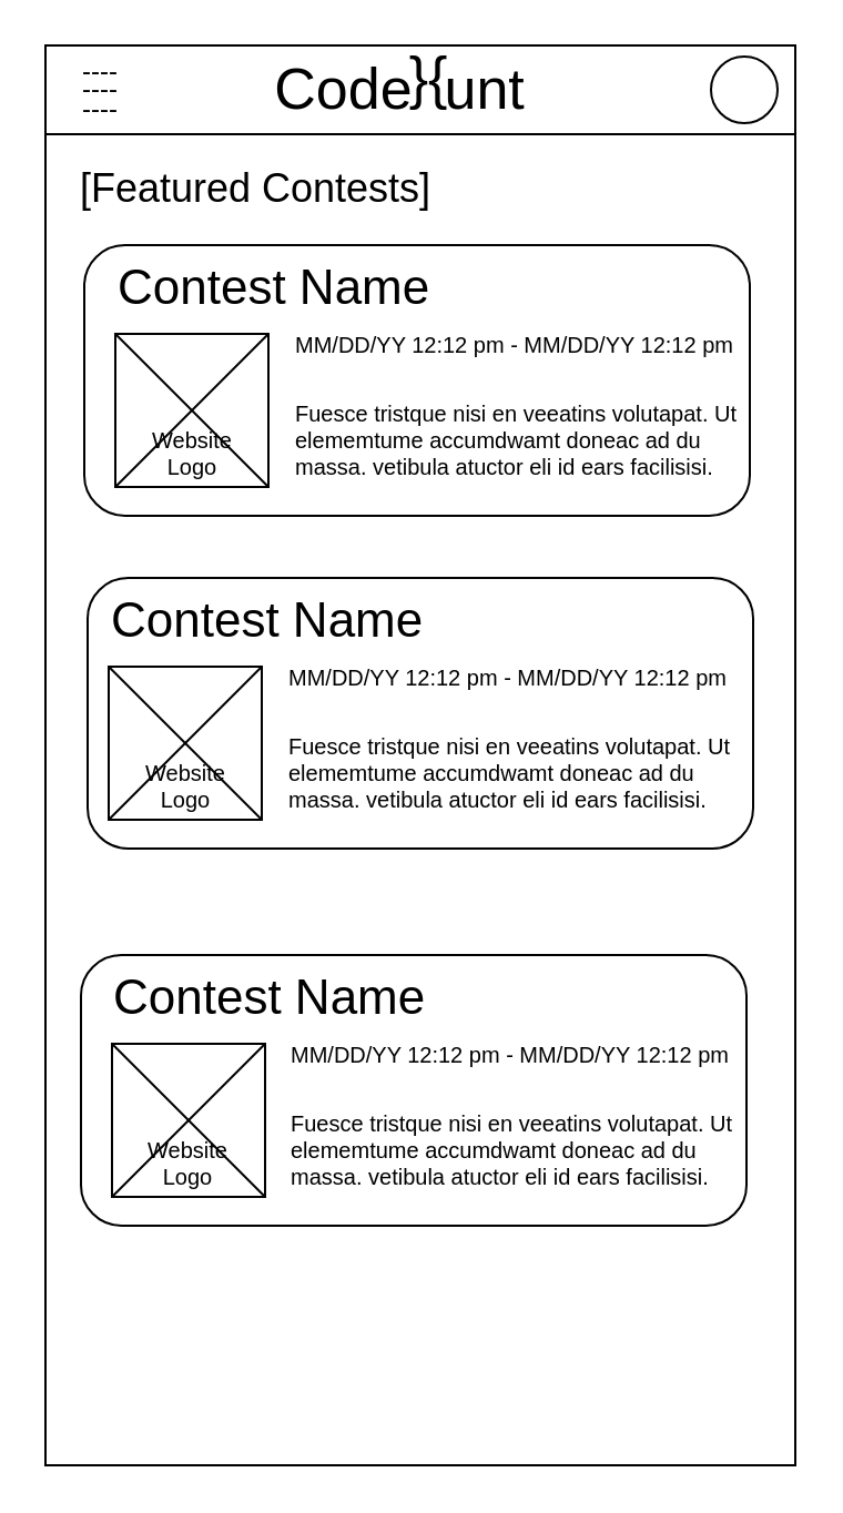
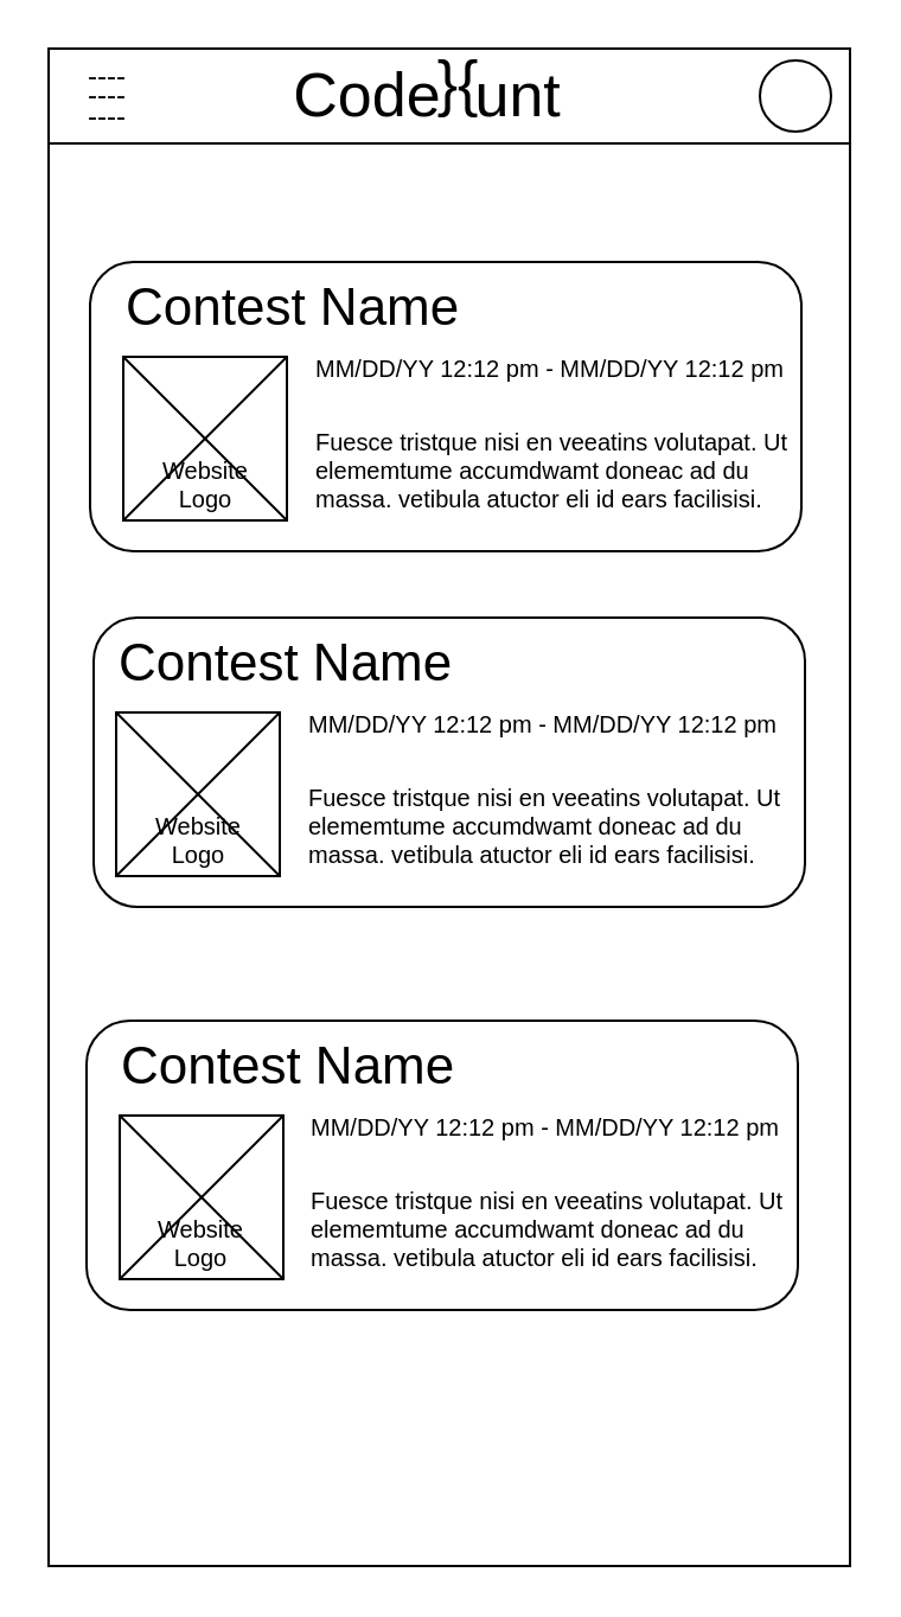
- <mxCell id="6" value="&lt;font style=&quot;font-size: 18px&quot;&gt;[Featured Contests]&lt;/font&gt;" style="text;html=1;strokeColor=none;fillColor=none;align=center;verticalAlign=middle;whiteSpace=wrap;rounded=0;" parent="1" vertex="1"><mxGeometry x="20" y="70" width="190" height="30" as="geometry" /></mxCell>
